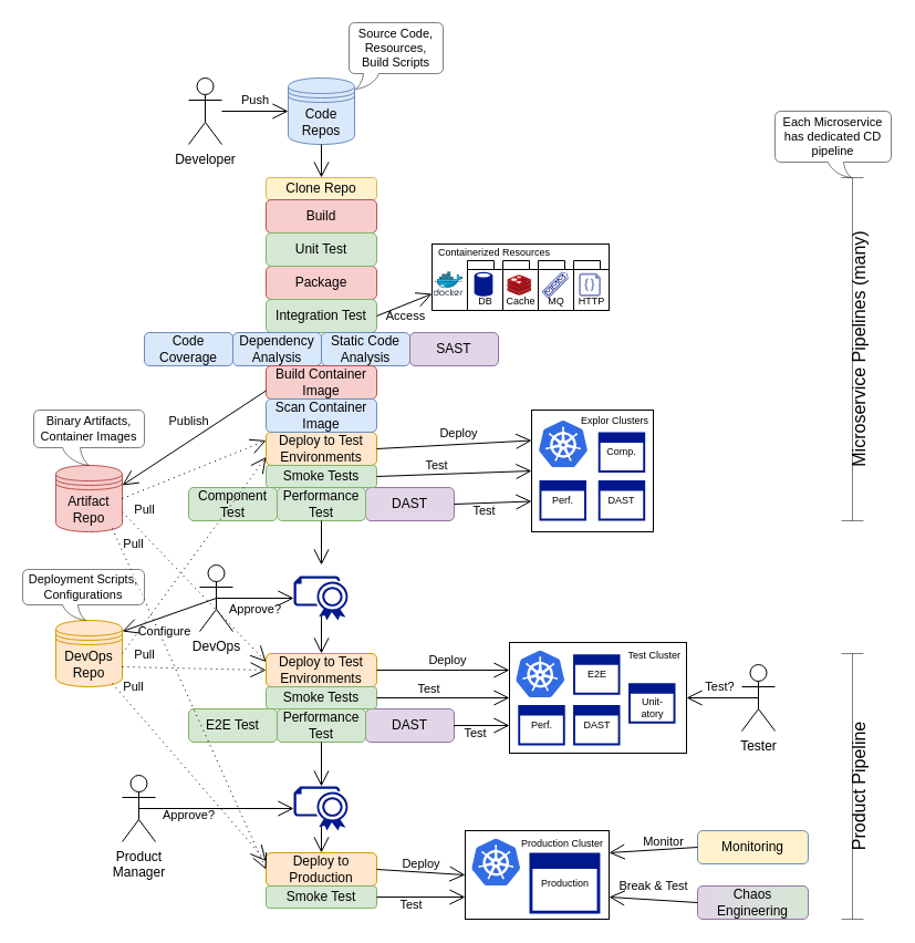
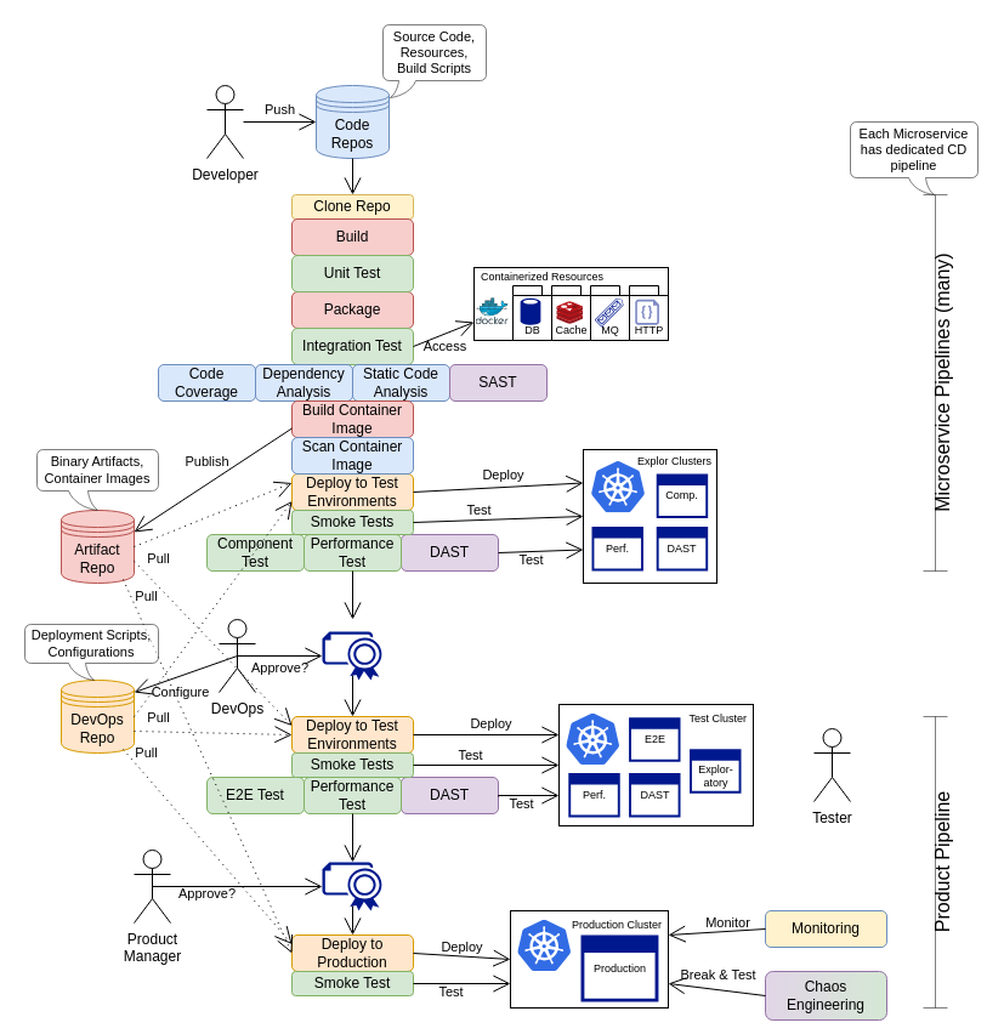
- <mxCell id="53" value="Test?" style="endArrow=open;endFill=1;endSize=12;html=1;rounded=0;exitX=0.5;exitY=0.5;exitDx=0;exitDy=0;entryX=1;entryY=0.5;entryDx=0;entryDy=0;labelBackgroundColor=none;startArrow=none;exitPerimeter=0;" parent="1" source="52" target="69" edge="1"><mxGeometry x="0.077" y="-10" width="160" relative="1" as="geometry"><mxPoint x="460" y="666" as="sourcePoint" /><mxPoint x="510" y="662.5" as="targetPoint" /><mxPoint as="offset" /></mxGeometry></mxCell>
- <mxCell id="74" value="Unit-&lt;br&gt;atory" style="sketch=0;aspect=fixed;pointerEvents=1;shadow=0;dashed=0;html=1;strokeColor=none;labelPosition=center;verticalLabelPosition=middle;verticalAlign=bottom;align=center;fillColor=#00188D;shape=mxgraph.mscae.enterprise.application_blank;fontSize=9;" parent="68" vertex="1"><mxGeometry x="107.56" y="36.75" width="42.44" height="36.5" as="geometry" /></mxCell>
+ <mxCell id="74" value="Explor-&lt;br&gt;atory" style="sketch=0;aspect=fixed;pointerEvents=1;shadow=0;dashed=0;html=1;strokeColor=none;labelPosition=center;verticalLabelPosition=middle;verticalAlign=bottom;align=center;fillColor=#00188D;shape=mxgraph.mscae.enterprise.application_blank;fontSize=9;" parent="68" vertex="1"><mxGeometry x="107.56" y="36.75" width="42.44" height="36.5" as="geometry" /></mxCell>
- <mxCell id="62" value="Chaos Engineering" style="rounded=1;whiteSpace=wrap;html=1;fillColor=#e1d5e7;strokeColor=#9673a6;gradientColor=#D5E8D4;gradientDirection=east;" parent="1" vertex="1"><mxGeometry x="630" y="800" width="100" height="30" as="geometry" /></mxCell>
+ <mxCell id="62" value="Chaos Engineering" style="rounded=1;whiteSpace=wrap;html=1;fillColor=#e1d5e7;strokeColor=#9673a6;gradientColor=#D5E8D4;gradientDirection=east;" parent="1" vertex="1"><mxGeometry x="630" y="800" width="100" height="40" as="geometry" /></mxCell>
